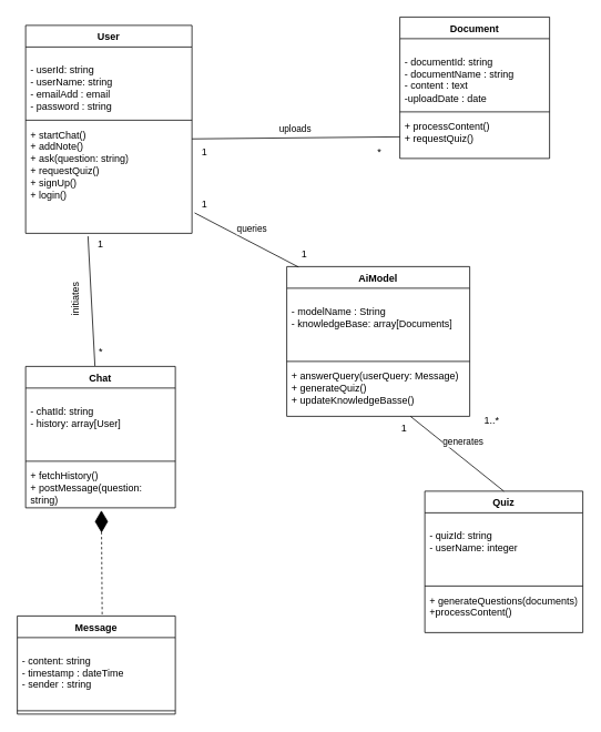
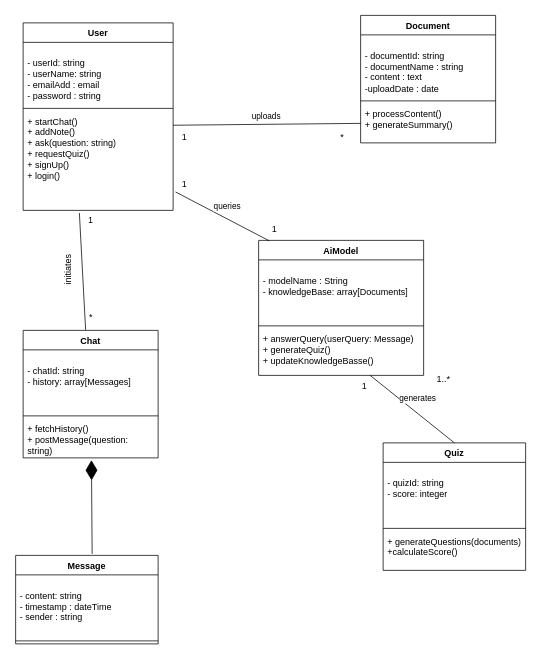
- <mxCell id="9" value="+ processContent()&lt;div&gt;+ requestQuiz()&lt;/div&gt;" style="text;strokeColor=none;fillColor=none;align=left;verticalAlign=top;spacingLeft=4;spacingRight=4;overflow=hidden;rotatable=0;points=[[0,0.5],[1,0.5]];portConstraint=eastwest;whiteSpace=wrap;html=1;" parent="6" vertex="1"><mxGeometry y="118" width="180" height="52" as="geometry" /></mxCell>
+ <mxCell id="9" value="+ processContent()&lt;div&gt;+ generateSummary()&lt;/div&gt;" style="text;strokeColor=none;fillColor=none;align=left;verticalAlign=top;spacingLeft=4;spacingRight=4;overflow=hidden;rotatable=0;points=[[0,0.5],[1,0.5]];portConstraint=eastwest;whiteSpace=wrap;html=1;" parent="6" vertex="1"><mxGeometry y="118" width="180" height="52" as="geometry" /></mxCell>
- <mxCell id="11" value="&lt;div&gt;&lt;br&gt;&lt;/div&gt;&lt;div&gt;- chatId: string&lt;/div&gt;&lt;div&gt;- history: array[User]&lt;/div&gt;" style="text;strokeColor=none;fillColor=none;align=left;verticalAlign=top;spacingLeft=4;spacingRight=4;overflow=hidden;rotatable=0;points=[[0,0.5],[1,0.5]];portConstraint=eastwest;whiteSpace=wrap;html=1;" parent="10" vertex="1"><mxGeometry y="26" width="180" height="84" as="geometry" /></mxCell>
+ <mxCell id="11" value="&lt;div&gt;&lt;br&gt;&lt;/div&gt;&lt;div&gt;- chatId: string&lt;/div&gt;&lt;div&gt;- history: array[Messages]&lt;/div&gt;" style="text;strokeColor=none;fillColor=none;align=left;verticalAlign=top;spacingLeft=4;spacingRight=4;overflow=hidden;rotatable=0;points=[[0,0.5],[1,0.5]];portConstraint=eastwest;whiteSpace=wrap;html=1;" parent="10" vertex="1"><mxGeometry y="26" width="180" height="84" as="geometry" /></mxCell>
- <mxCell id="15" value="&lt;div&gt;&lt;br&gt;&lt;/div&gt;&lt;div&gt;- quizId: string&lt;/div&gt;&lt;div&gt;- userName: integer&lt;/div&gt;&lt;div&gt;&lt;br&gt;&lt;/div&gt;&lt;div&gt;&lt;div&gt;&amp;nbsp;&amp;nbsp;&lt;/div&gt;&lt;/div&gt;" style="text;strokeColor=none;fillColor=none;align=left;verticalAlign=top;spacingLeft=4;spacingRight=4;overflow=hidden;rotatable=0;points=[[0,0.5],[1,0.5]];portConstraint=eastwest;whiteSpace=wrap;html=1;" parent="14" vertex="1"><mxGeometry y="26" width="190" height="84" as="geometry" /></mxCell>
+ <mxCell id="15" value="&lt;div&gt;&lt;br&gt;&lt;/div&gt;&lt;div&gt;- quizId: string&lt;/div&gt;&lt;div&gt;- score: integer&lt;/div&gt;&lt;div&gt;&lt;br&gt;&lt;/div&gt;&lt;div&gt;&lt;div&gt;&amp;nbsp;&amp;nbsp;&lt;/div&gt;&lt;/div&gt;" style="text;strokeColor=none;fillColor=none;align=left;verticalAlign=top;spacingLeft=4;spacingRight=4;overflow=hidden;rotatable=0;points=[[0,0.5],[1,0.5]];portConstraint=eastwest;whiteSpace=wrap;html=1;" parent="14" vertex="1"><mxGeometry y="26" width="190" height="84" as="geometry" /></mxCell>
- <mxCell id="29" value="" style="endArrow=diamondThin;endFill=1;endSize=24;html=1;rounded=0;entryX=0.506;entryY=1.058;entryDx=0;entryDy=0;entryPerimeter=0;exitX=0.537;exitY=-0.017;exitDx=0;exitDy=0;exitPerimeter=0;dashed=1;" parent="1" source="26" target="13" edge="1"><mxGeometry width="160" relative="1" as="geometry"><mxPoint x="60" y="670" as="sourcePoint" /><mxPoint x="220" y="670" as="targetPoint" /></mxGeometry></mxCell>
+ <mxCell id="29" value="" style="endArrow=diamondThin;endFill=1;endSize=24;html=1;rounded=0;entryX=0.506;entryY=1.058;entryDx=0;entryDy=0;entryPerimeter=0;exitX=0.537;exitY=-0.017;exitDx=0;exitDy=0;exitPerimeter=0;" parent="1" source="26" target="13" edge="1"><mxGeometry width="160" relative="1" as="geometry"><mxPoint x="60" y="670" as="sourcePoint" /><mxPoint x="220" y="670" as="targetPoint" /></mxGeometry></mxCell>
- <mxCell id="17" value="&lt;div&gt;&lt;div&gt;&lt;span style=&quot;background-color: transparent; color: light-dark(rgb(0, 0, 0), rgb(255, 255, 255));&quot;&gt;+ generateQuestions(documents)&lt;/span&gt;&lt;/div&gt;&lt;div&gt;+processContent()&lt;/div&gt;&lt;/div&gt;" style="text;strokeColor=none;fillColor=none;align=left;verticalAlign=top;spacingLeft=4;spacingRight=4;overflow=hidden;rotatable=0;points=[[0,0.5],[1,0.5]];portConstraint=eastwest;whiteSpace=wrap;html=1;" parent="14" vertex="1"><mxGeometry y="118" width="190" height="52" as="geometry" /></mxCell>
+ <mxCell id="17" value="&lt;div&gt;&lt;div&gt;&lt;span style=&quot;background-color: transparent; color: light-dark(rgb(0, 0, 0), rgb(255, 255, 255));&quot;&gt;+ generateQuestions(documents)&lt;/span&gt;&lt;/div&gt;&lt;div&gt;+calculateScore()&lt;/div&gt;&lt;/div&gt;" style="text;strokeColor=none;fillColor=none;align=left;verticalAlign=top;spacingLeft=4;spacingRight=4;overflow=hidden;rotatable=0;points=[[0,0.5],[1,0.5]];portConstraint=eastwest;whiteSpace=wrap;html=1;" parent="14" vertex="1"><mxGeometry y="118" width="190" height="52" as="geometry" /></mxCell>
